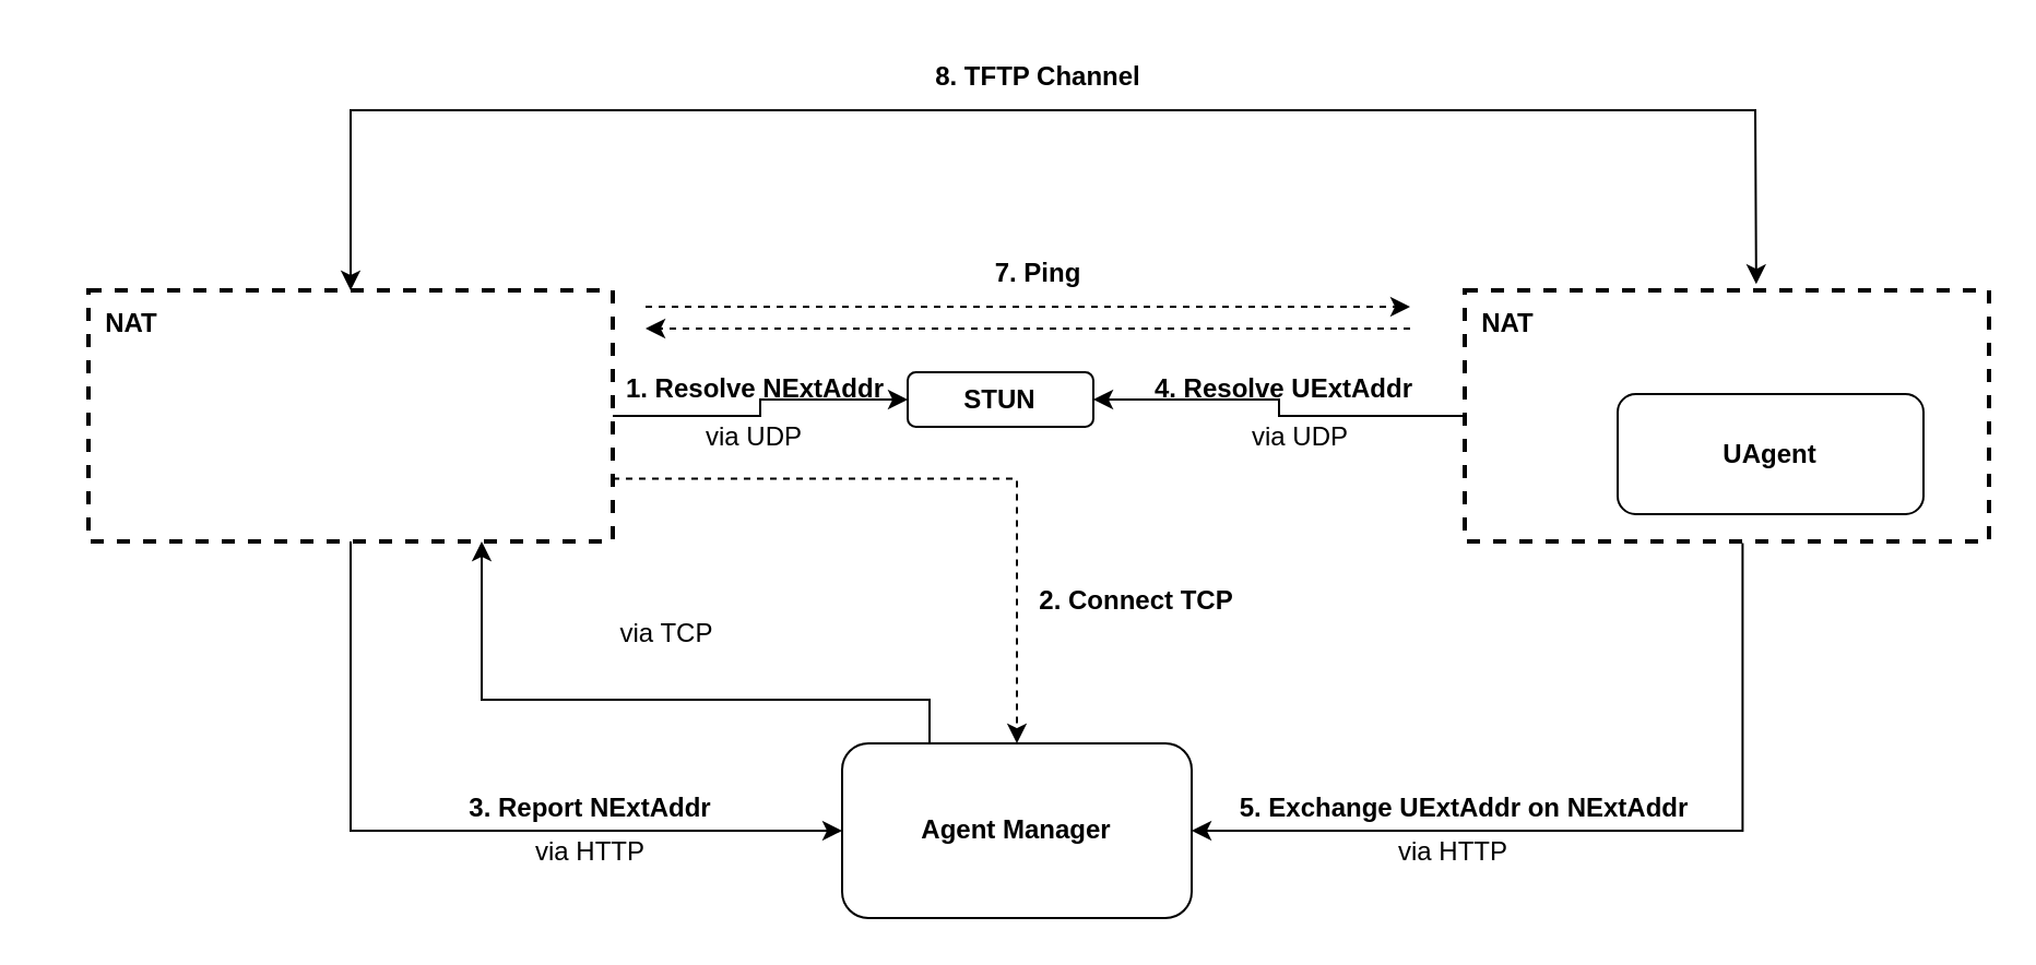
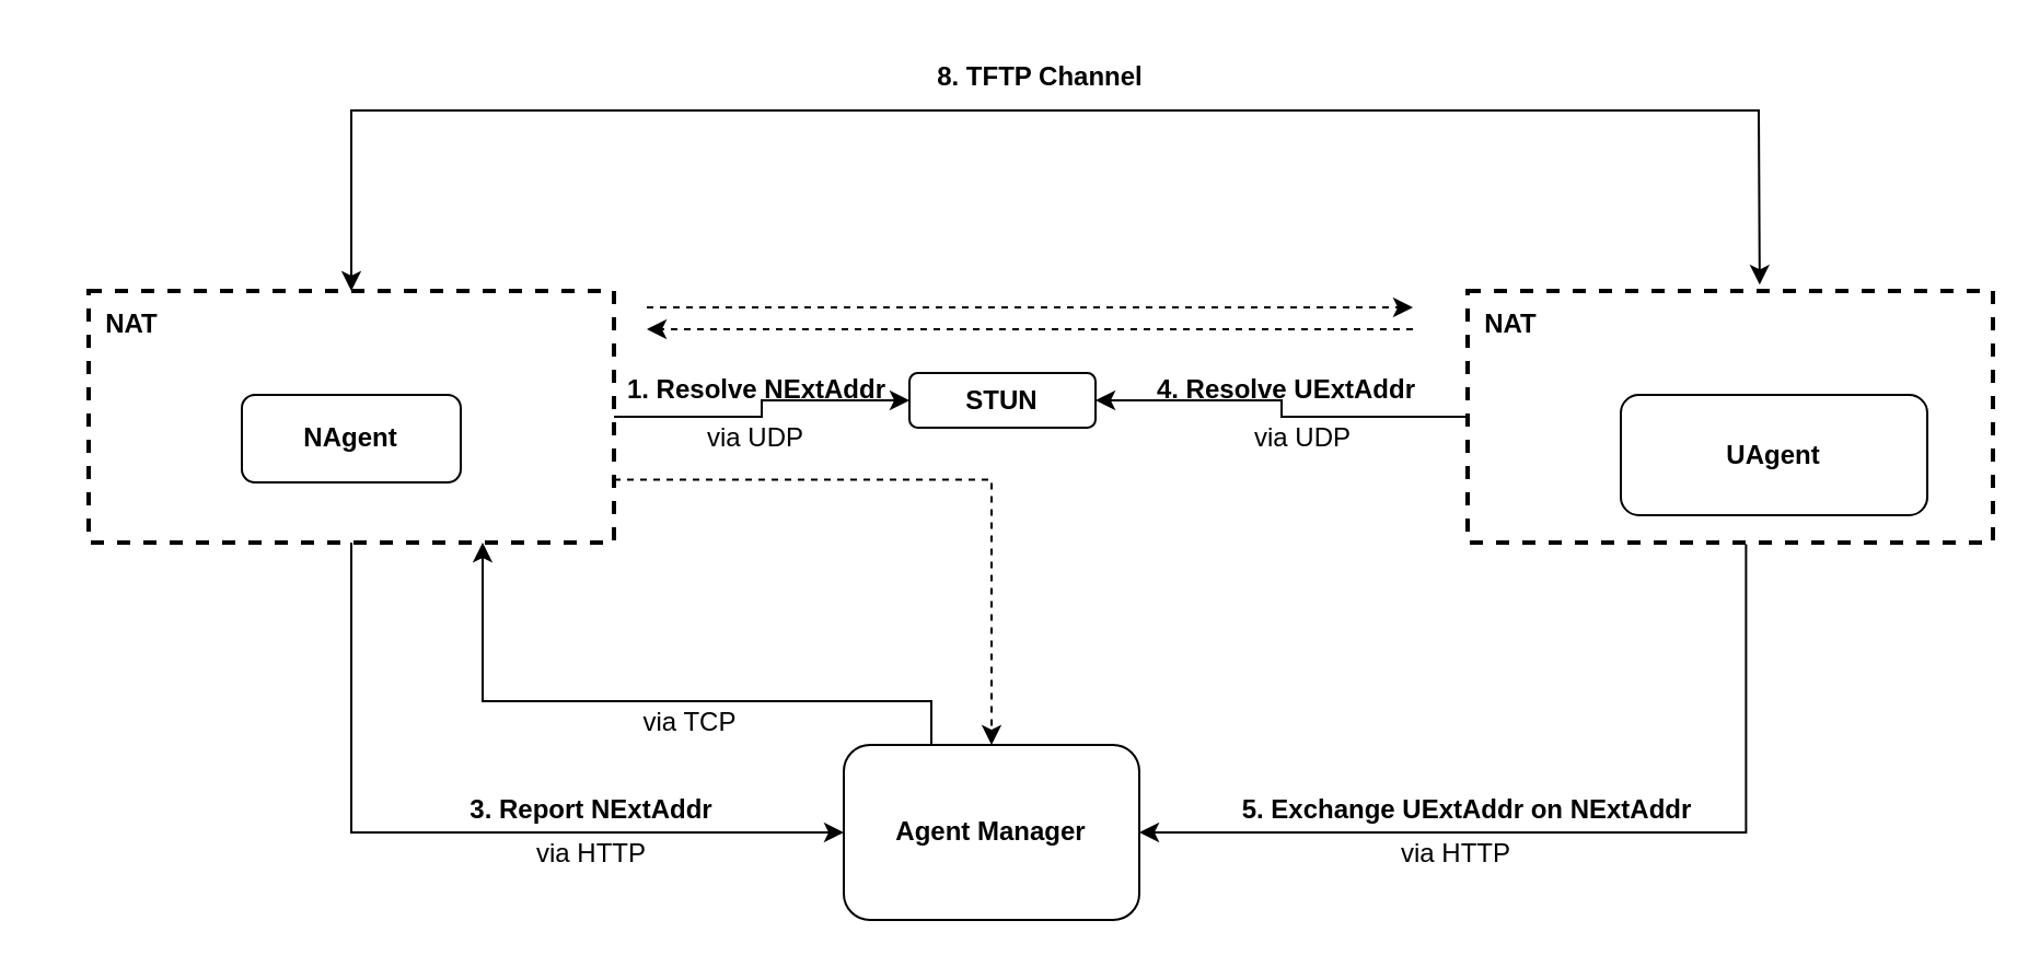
- <mxCell id="28" value="&lt;b&gt;7. Ping&lt;/b&gt;" style="text;html=1;strokeColor=none;fillColor=none;align=center;verticalAlign=middle;whiteSpace=wrap;rounded=0;dashed=1;" parent="1" vertex="1"><mxGeometry x="415" y="110" width="120" height="30" as="geometry" /></mxCell>
+ <mxCell id="4" value="&lt;b&gt;NAgent&lt;/b&gt;" style="rounded=1;whiteSpace=wrap;html=1;" parent="1" vertex="1"><mxGeometry x="110" y="180" width="100" height="40" as="geometry" /></mxCell>
- <mxCell id="27" value="&lt;b&gt;2. Connect TCP&lt;/b&gt;" style="text;html=1;strokeColor=none;fillColor=none;align=center;verticalAlign=middle;whiteSpace=wrap;rounded=0;dashed=1;" parent="1" vertex="1"><mxGeometry x="465" y="260" width="110" height="30" as="geometry" /></mxCell>
- <mxCell id="26" value="via TCP" style="text;html=1;strokeColor=none;fillColor=none;align=center;verticalAlign=middle;whiteSpace=wrap;rounded=0;dashed=1;" parent="1" vertex="1"><mxGeometry x="255" y="280" width="100" height="20" as="geometry" /></mxCell>
+ <mxCell id="26" value="via TCP" style="text;html=1;strokeColor=none;fillColor=none;align=center;verticalAlign=middle;whiteSpace=wrap;rounded=0;dashed=1;" parent="1" vertex="1"><mxGeometry x="265" y="320" width="100" height="20" as="geometry" /></mxCell>
- <mxCell id="6" value="&lt;b&gt;Agent Manager&lt;/b&gt;" style="rounded=1;whiteSpace=wrap;html=1;" parent="1" vertex="1"><mxGeometry x="385" y="340" width="160" height="80" as="geometry" /></mxCell>
+ <mxCell id="6" value="&lt;b&gt;Agent Manager&lt;/b&gt;" style="rounded=1;whiteSpace=wrap;html=1;" parent="1" vertex="1"><mxGeometry x="385" y="340" width="135" height="80" as="geometry" /></mxCell>
